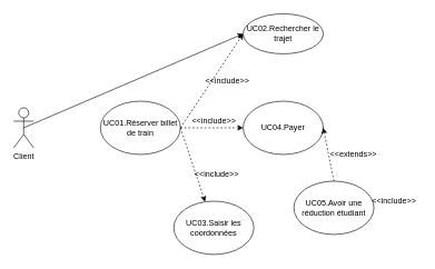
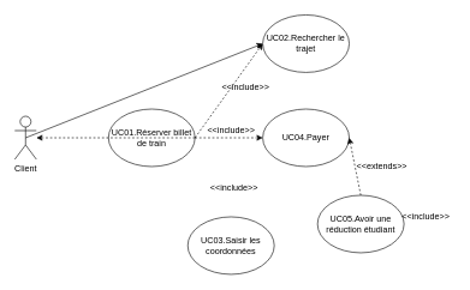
- <mxCell id="5" value="UC02.Rechercher le trajet" style="ellipse;whiteSpace=wrap;html=1;" parent="1" vertex="1"><mxGeometry x="364" y="20" width="120" height="60" as="geometry" /></mxCell>
+ <mxCell id="5" value="UC02.Rechercher le trajet" style="ellipse;whiteSpace=wrap;html=1;" parent="1" vertex="1"><mxGeometry x="364" y="20" width="120" height="80" as="geometry" /></mxCell>
- <mxCell id="14" value="" style="endArrow=classic;dashed=1;html=1;startArrow=none;startFill=0;endFill=1;exitX=1;exitY=0.5;exitDx=0;exitDy=0;" parent="1" source="3" target="15" edge="1"><mxGeometry width="50" height="50" relative="1" as="geometry"><mxPoint x="330" y="181" as="sourcePoint" /><mxPoint x="310" y="261" as="targetPoint" /></mxGeometry></mxCell>
+ <mxCell id="14" value="" style="endArrow=classic;dashed=1;html=1;startArrow=none;startFill=0;endFill=1;exitX=1;exitY=0.5;exitDx=0;exitDy=0;" parent="1" source="3" target="2" edge="1"><mxGeometry width="50" height="50" relative="1" as="geometry"><mxPoint x="330" y="181" as="sourcePoint" /><mxPoint x="310" y="261" as="targetPoint" /></mxGeometry></mxCell>
